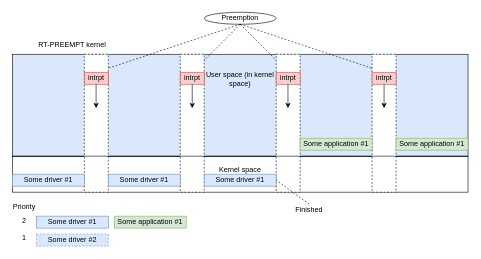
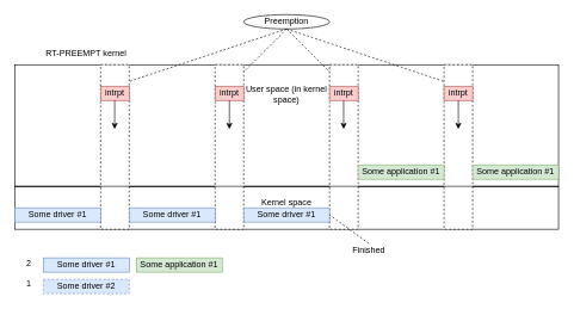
- <mxCell id="3" value="User space (in kernel&lt;br&gt;space)&lt;br&gt;&lt;br&gt;&lt;br&gt;&lt;br&gt;&lt;br&gt;&lt;br&gt;&lt;br&gt;" style="rounded=0;whiteSpace=wrap;html=1;fillColor=#dae8fc;" parent="1" vertex="1"><mxGeometry x="20" y="90" width="760" height="170" as="geometry" /></mxCell>
+ <mxCell id="3" value="User space (in kernel&lt;br&gt;space)&lt;br&gt;&lt;br&gt;&lt;br&gt;&lt;br&gt;&lt;br&gt;&lt;br&gt;&lt;br&gt;" style="rounded=0;whiteSpace=wrap;html=1;" parent="1" vertex="1"><mxGeometry x="20" y="90" width="760" height="170" as="geometry" /></mxCell>
- <mxCell id="5" value="Priority" style="text;html=1;strokeColor=none;fillColor=none;align=center;verticalAlign=middle;whiteSpace=wrap;rounded=0;" parent="1" vertex="1"><mxGeometry x="20" y="330" width="40" height="30" as="geometry" /></mxCell>
